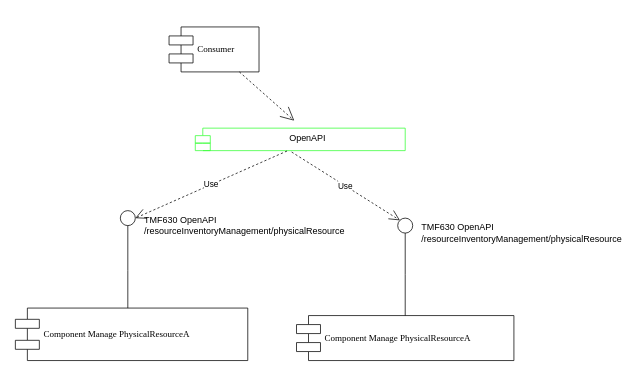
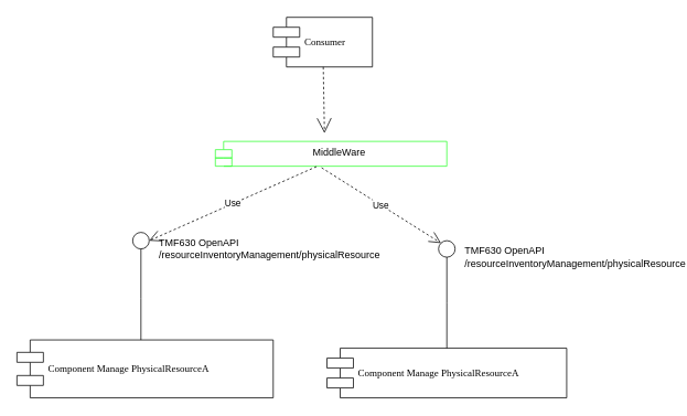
- <mxCell id="6" value="Consumer" style="shape=component;align=left;spacingLeft=36;rounded=0;shadow=0;comic=0;labelBackgroundColor=none;strokeWidth=1;fontFamily=Verdana;fontSize=12;html=1;" parent="1" vertex="1"><mxGeometry x="225" y="35" width="120" height="60" as="geometry" /></mxCell>
+ <mxCell id="6" value="Consumer" style="shape=component;align=left;spacingLeft=36;rounded=0;shadow=0;comic=0;labelBackgroundColor=none;strokeWidth=1;fontFamily=Verdana;fontSize=12;html=1;" parent="1" vertex="1"><mxGeometry x="330" y="20" width="120" height="60" as="geometry" /></mxCell>
- <mxCell id="12" value="OpenAPI" style="shape=module;align=left;spacingLeft=20;align=center;verticalAlign=top;strokeColor=#33FF33;" vertex="1" parent="1"><mxGeometry x="260" y="170" width="280" height="30" as="geometry" /></mxCell>
+ <mxCell id="12" value="MiddleWare" style="shape=module;align=left;spacingLeft=20;align=center;verticalAlign=top;strokeColor=#33FF33;" vertex="1" parent="1"><mxGeometry x="260" y="170" width="280" height="30" as="geometry" /></mxCell>
